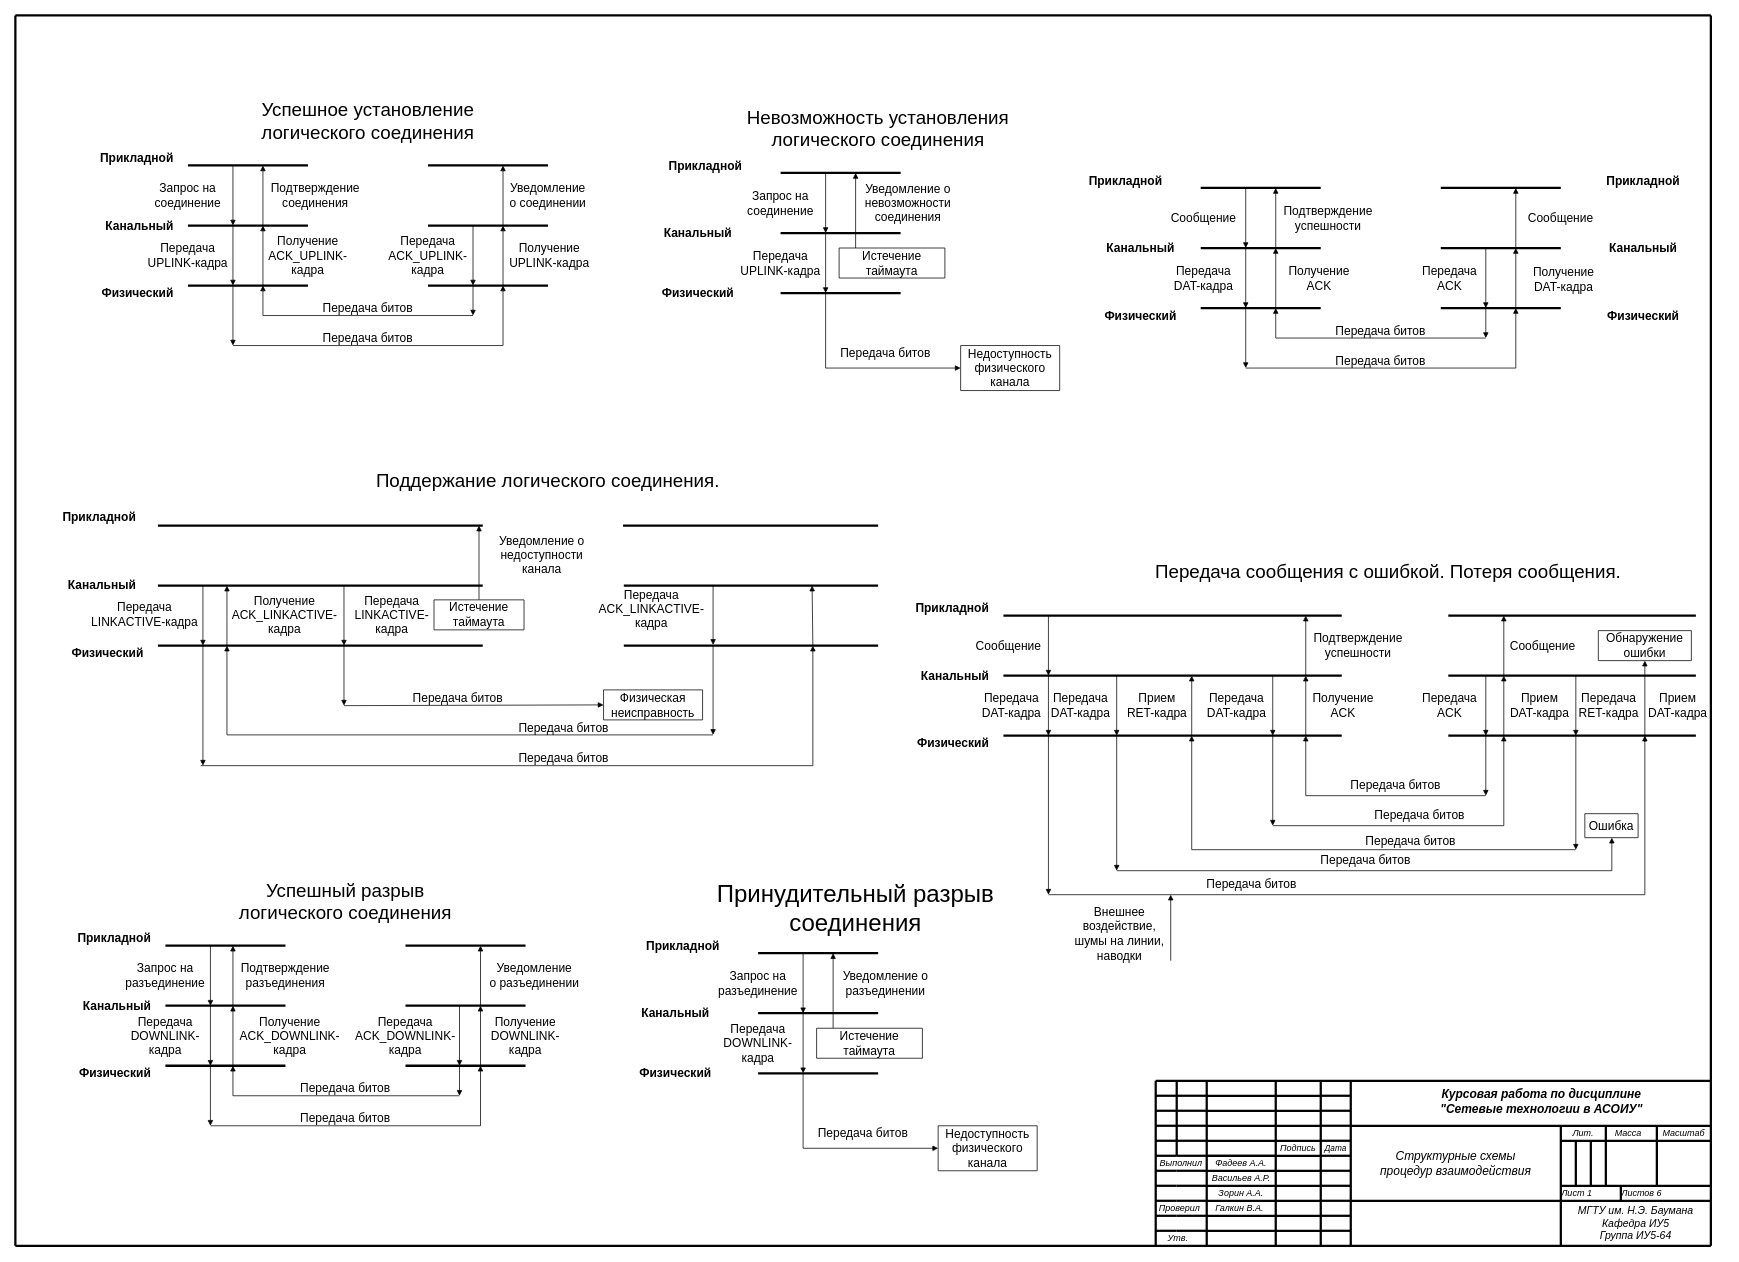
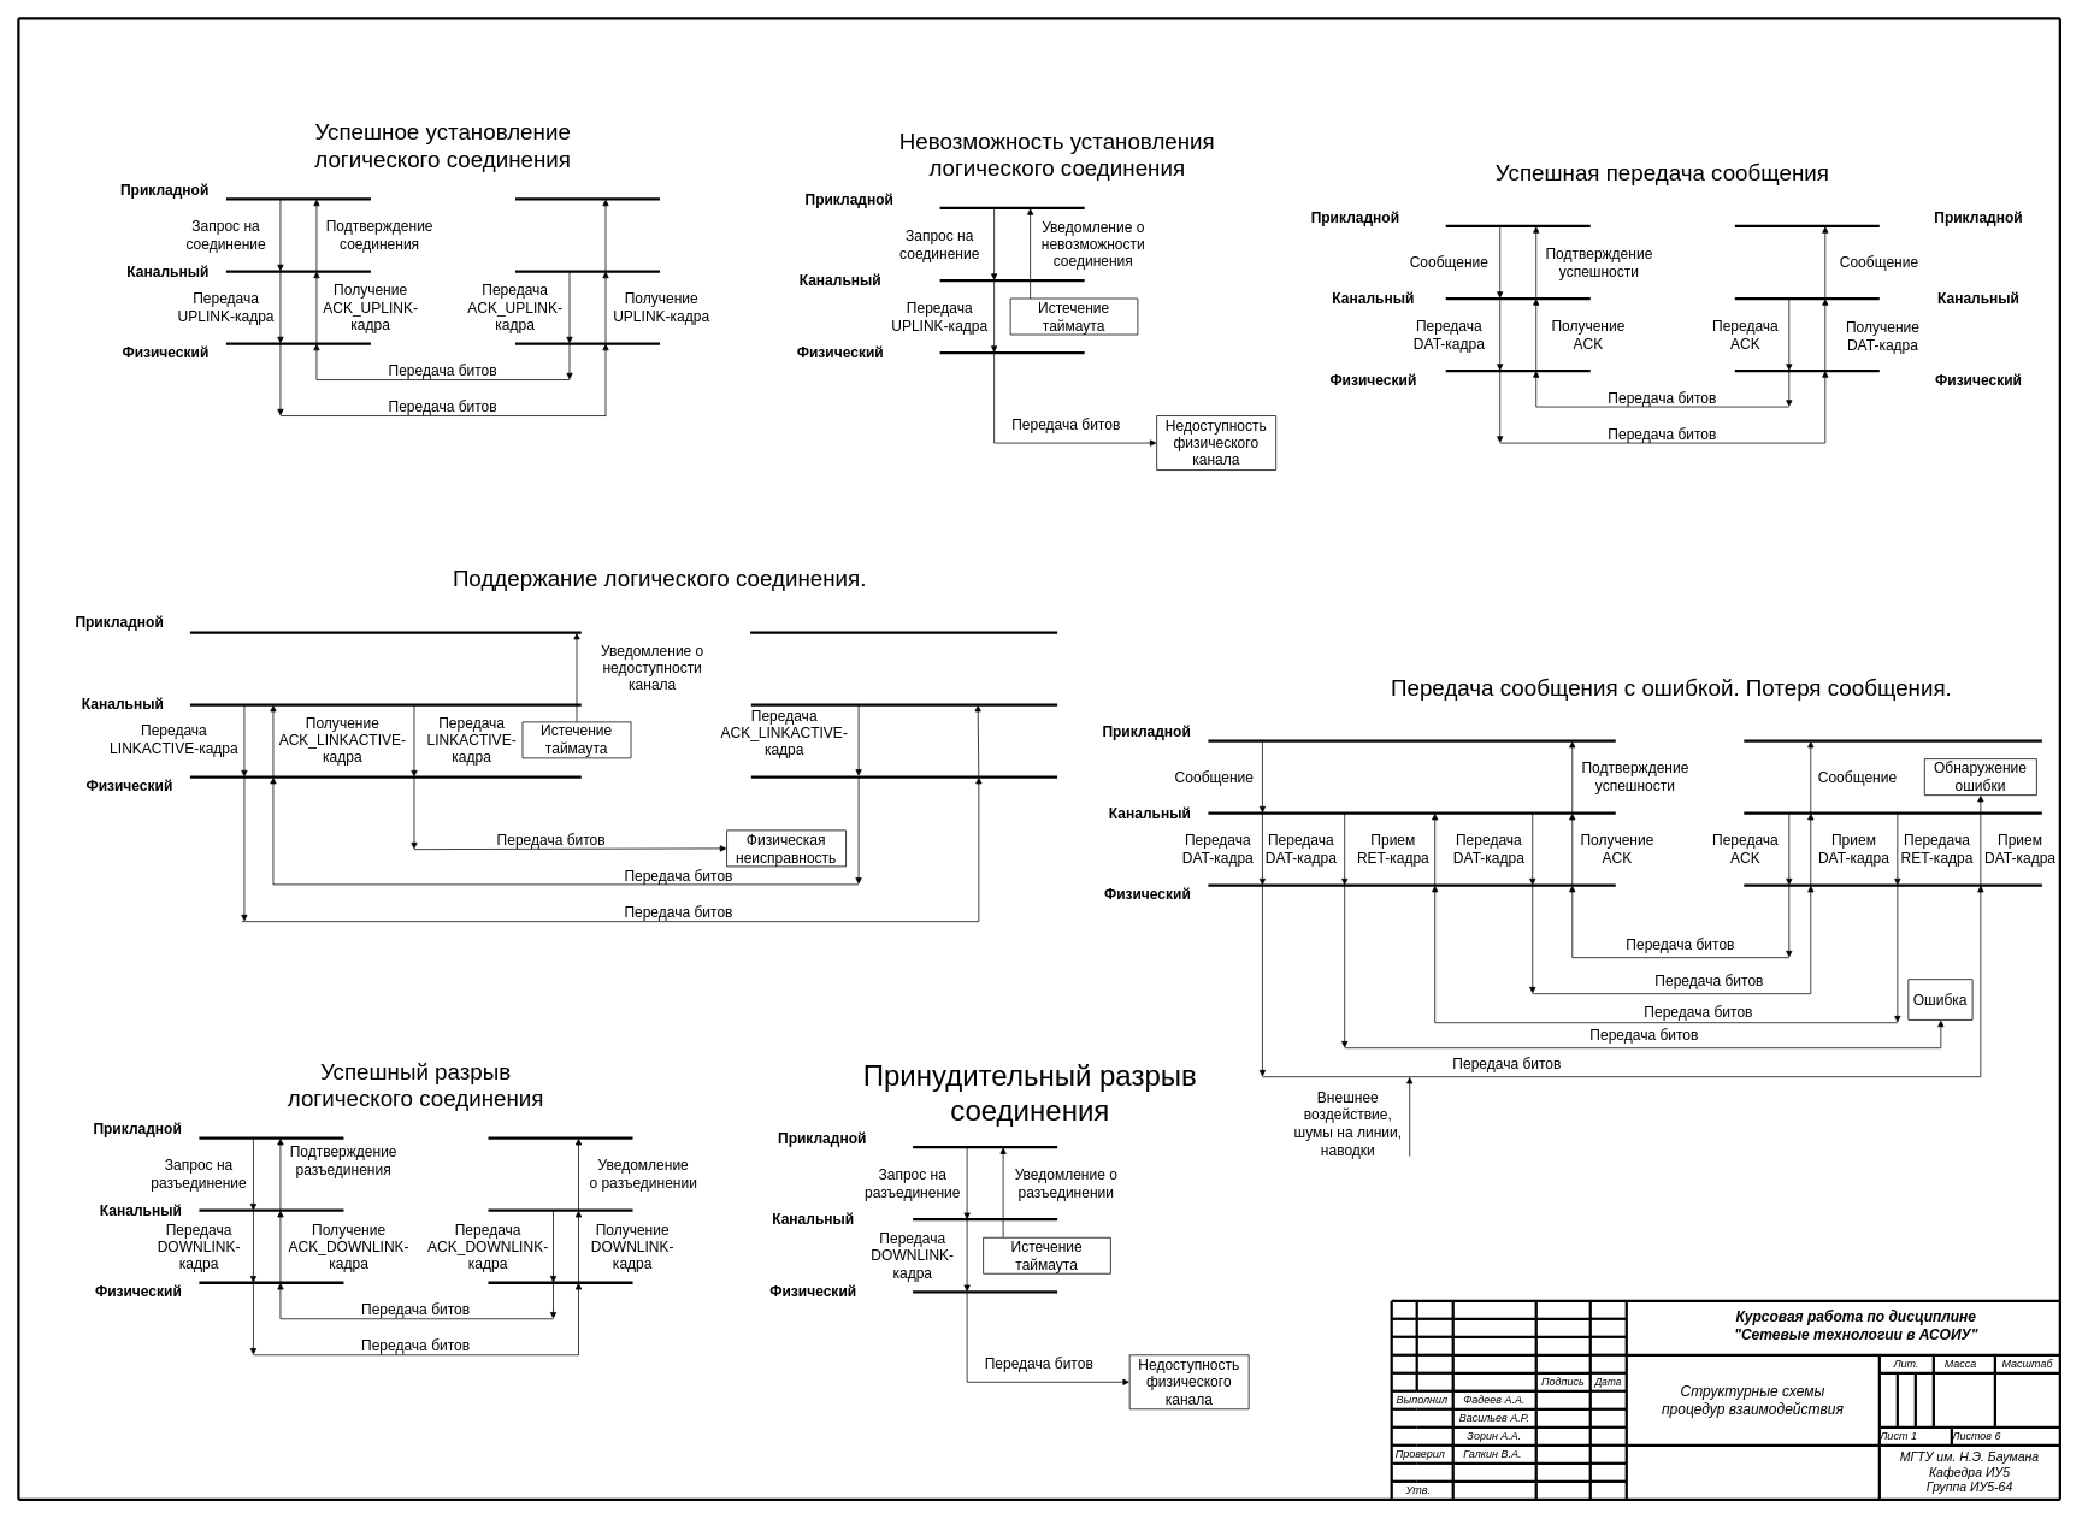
+ <mxCell id="138" value="&lt;p style=&quot;align:center;margin-left:0;margin-right:0;margin-top:0px;margin-bottom:0px;text-indent:0;valign:middle;direction:ltr;&quot;&gt;&lt;font style=&quot;font-size:25px;font-family:Arial;color:#000000;direction:ltr;letter-spacing:0px;line-height:120%;opacity:1&quot;&gt;Успешная передача сообщения&lt;br/&gt;&lt;/font&gt;&lt;/p&gt;" parent="1" style="verticalAlign=middle;align=center;vsdxID=131;fillColor=none;gradientColor=none;shape=stencil(nZBLDoAgDERP0z3SIyjew0SURgSD+Lu9kMZoXLhwN9O+tukAlrNpJg1SzDH4QW/URgNYgZTkjA4UkwJUgGXng+6DX1zLfmoymdXo17xh5zmRJ6Q42BWCfc2oJfdAr+Yv+AP9Cb7OJ3H/2JG1HNGz/84klThPVCc=);strokeColor=none;spacingTop=-3;spacingBottom=-3;spacingLeft=-3;spacingRight=-3;labelBackgroundColor=none;rounded=0;html=1;whiteSpace=wrap;" vertex="1"><mxGeometry as="geometry" x="1600" y="150" width="480" height="80" /></mxCell>
- <mxCell id="128" value="&lt;p style=&quot;align:center;margin-left:0;margin-right:0;margin-top:0px;margin-bottom:0px;text-indent:0;valign:middle;direction:ltr;&quot;&gt;&lt;font style=&quot;font-size:16px;font-family:Arial;color:#000000;direction:ltr;letter-spacing:0px;line-height:120%;opacity:1&quot;&gt;Уведомление&lt;br/&gt;о соединении&lt;br/&gt;&lt;/font&gt;&lt;/p&gt;" parent="1" style="verticalAlign=middle;align=center;vsdxID=104;fillColor=none;gradientColor=none;shape=stencil(nZBLDoAgDERP0z3SIyjew0SURgSD+Lu9kMZoXLhwN9O+tukAlrNpJg1SzDH4QW/URgNYgZTkjA4UkwJUgGXng+6DX1zLfmoymdXo17xh5zmRJ6Q42BWCfc2oJfdAr+Yv+AP9Cb7OJ3H/2JG1HNGz/84klThPVCc=);strokeColor=none;spacingTop=-3;spacingBottom=-3;spacingLeft=-3;spacingRight=-3;labelBackgroundColor=none;rounded=0;html=1;whiteSpace=wrap;" vertex="1"><mxGeometry as="geometry" x="670" y="240" width="120" height="40" /></mxCell>
- <mxCell id="306" value="&lt;font style=&quot;font-size:16px;font-family:Arial;color:#000000;direction:ltr;letter-spacing:0px;line-height:120%;opacity:1&quot;&gt;Ошибка&lt;br/&gt;&lt;/font&gt;" parent="303" style="verticalAlign=middle;align=center;vsdxID=163;fillColor=#FFFFFF;gradientColor=none;shape=stencil(nZBLDoAgDERP0z3SIyjew0SURgSD+Lu9kMZoXLhwN9O+tukAlrNpJg1SzDH4QW/URgNYgZTkjA4UkwJUgGXng+6DX1zLfmoymdXo17xh5zmRJ6Q42BWCfc2oJfdAr+Yv+AP9Cb7OJ3H/2JG1HNGz/84klThPVCc=);strokeColor=#000000;spacingTop=-1;spacingBottom=-1;spacingLeft=-1;spacingRight=-1;labelBackgroundColor=none;rounded=0;html=1;whiteSpace=wrap;" vertex="1"><mxGeometry as="geometry" x="2112" y="1084" width="71" height="32" /></mxCell>
+ <mxCell id="306" value="&lt;font style=&quot;font-size:16px;font-family:Arial;color:#000000;direction:ltr;letter-spacing:0px;line-height:120%;opacity:1&quot;&gt;Ошибка&lt;br/&gt;&lt;/font&gt;" parent="303" style="verticalAlign=middle;align=center;vsdxID=163;fillColor=#FFFFFF;gradientColor=none;shape=stencil(nZBLDoAgDERP0z3SIyjew0SURgSD+Lu9kMZoXLhwN9O+tukAlrNpJg1SzDH4QW/URgNYgZTkjA4UkwJUgGXng+6DX1zLfmoymdXo17xh5zmRJ6Q42BWCfc2oJfdAr+Yv+AP9Cb7OJ3H/2JG1HNGz/84klThPVCc=);strokeColor=#000000;spacingTop=-1;spacingBottom=-1;spacingLeft=-1;spacingRight=-1;labelBackgroundColor=none;rounded=0;html=1;whiteSpace=wrap;" vertex="1"><mxGeometry x="2112" y="1084" as="geometry" width="71" height="45" /></mxCell>
- <mxCell id="199" value="&lt;p style=&quot;align:center;margin-left:0;margin-right:0;margin-top:0px;margin-bottom:0px;text-indent:0;valign:middle;direction:ltr;&quot;&gt;&lt;font style=&quot;font-size:16px;font-family:Arial;color:#000000;direction:ltr;letter-spacing:0px;line-height:120%;opacity:1&quot;&gt;Подтверждение&lt;br/&gt;&lt;/font&gt;&lt;font style=&quot;font-size:16px;font-family:Arial;color:#000000;direction:ltr;letter-spacing:0px;line-height:120%;opacity:1&quot;&gt;разъединения&lt;br/&gt;&lt;/font&gt;&lt;/p&gt;" parent="1" style="verticalAlign=middle;align=center;vsdxID=268;fillColor=none;gradientColor=none;shape=stencil(nZBLDoAgDERP0z3SIyjew0SURgSD+Lu9kMZoXLhwN9O+tukAlrNpJg1SzDH4QW/URgNYgZTkjA4UkwJUgGXng+6DX1zLfmoymdXo17xh5zmRJ6Q42BWCfc2oJfdAr+Yv+AP9Cb7OJ3H/2JG1HNGz/84klThPVCc=);strokeColor=none;spacingTop=-3;spacingBottom=-3;spacingLeft=-3;spacingRight=-3;labelBackgroundColor=none;rounded=0;html=1;whiteSpace=wrap;" vertex="1"><mxGeometry as="geometry" x="310" y="1280" width="140" height="40" /></mxCell>
+ <mxCell id="199" value="&lt;p style=&quot;align:center;margin-left:0;margin-right:0;margin-top:0px;margin-bottom:0px;text-indent:0;valign:middle;direction:ltr;&quot;&gt;&lt;font style=&quot;font-size:16px;font-family:Arial;color:#000000;direction:ltr;letter-spacing:0px;line-height:120%;opacity:1&quot;&gt;Подтверждение&lt;br/&gt;&lt;/font&gt;&lt;font style=&quot;font-size:16px;font-family:Arial;color:#000000;direction:ltr;letter-spacing:0px;line-height:120%;opacity:1&quot;&gt;разъединения&lt;br/&gt;&lt;/font&gt;&lt;/p&gt;" parent="1" style="verticalAlign=middle;align=center;vsdxID=268;fillColor=none;gradientColor=none;shape=stencil(nZBLDoAgDERP0z3SIyjew0SURgSD+Lu9kMZoXLhwN9O+tukAlrNpJg1SzDH4QW/URgNYgZTkjA4UkwJUgGXng+6DX1zLfmoymdXo17xh5zmRJ6Q42BWCfc2oJfdAr+Yv+AP9Cb7OJ3H/2JG1HNGz/84klThPVCc=);strokeColor=none;spacingTop=-3;spacingBottom=-3;spacingLeft=-3;spacingRight=-3;labelBackgroundColor=none;rounded=0;html=1;whiteSpace=wrap;" vertex="1"><mxGeometry x="310" y="1265" as="geometry" width="140" height="40" /></mxCell>
